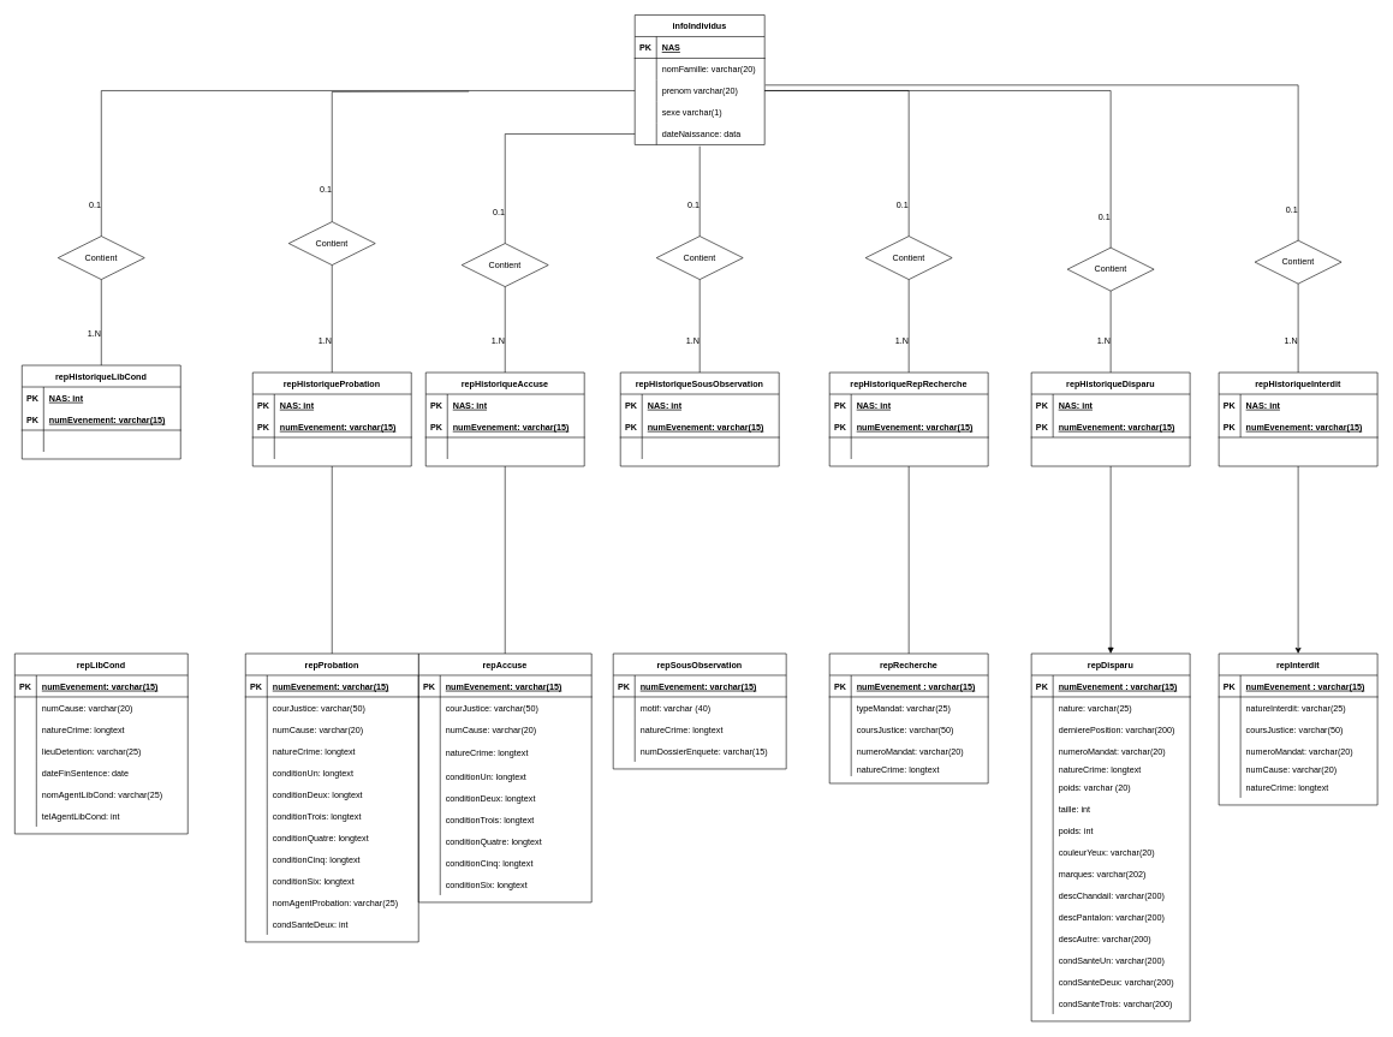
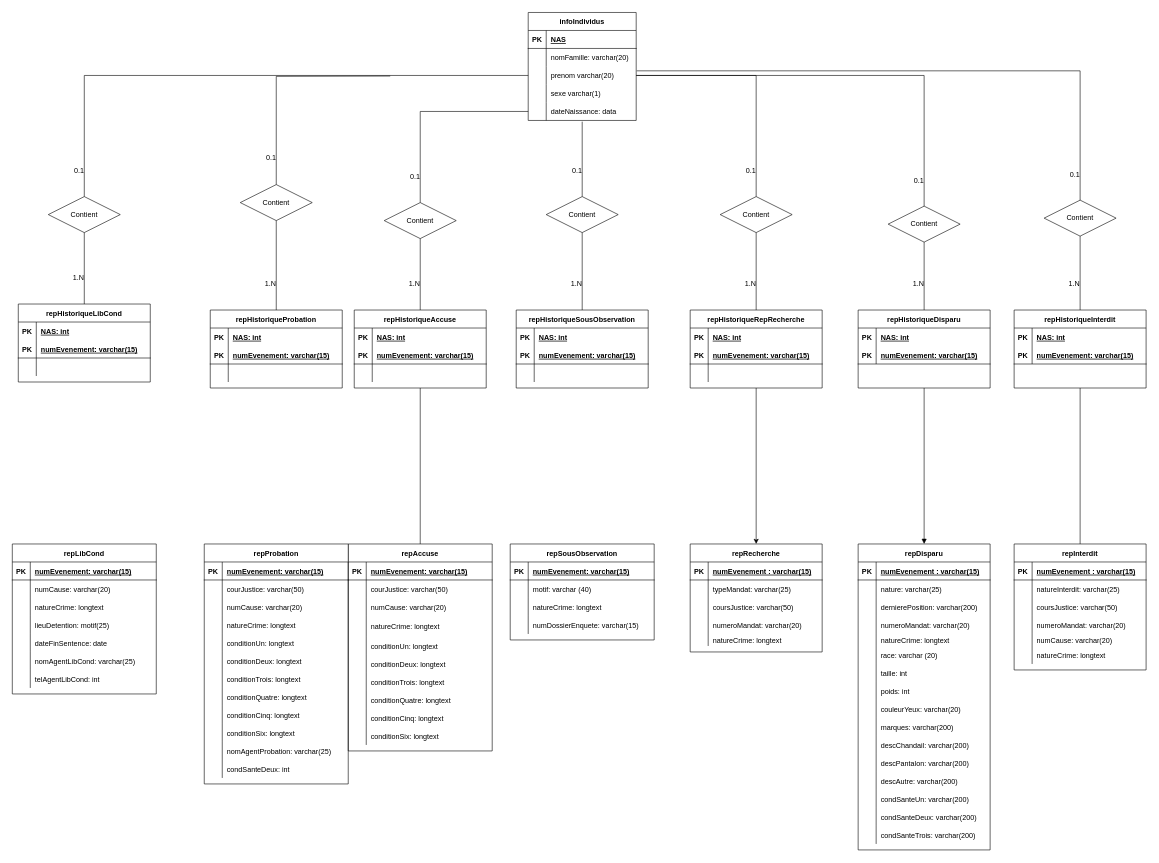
- <mxCell id="304" value="" style="endArrow=none;html=1;rounded=0;exitX=0.5;exitY=1;exitDx=0;exitDy=0;entryX=0.5;entryY=0;entryDx=0;entryDy=0;" edge="1" parent="1" source="108" target="118"><mxGeometry relative="1" as="geometry"><mxPoint x="380" y="816" as="sourcePoint" /><mxPoint x="540" y="816" as="targetPoint" /></mxGeometry></mxCell>
- <mxCell id="308" value="" style="endArrow=classic;html=1;rounded=0;exitX=0.5;exitY=1;exitDx=0;exitDy=0;entryX=0.5;entryY=0;entryDx=0;entryDy=0;" edge="1" parent="1" source="243" target="250"><mxGeometry relative="1" as="geometry"><mxPoint x="1710" y="826" as="sourcePoint" /><mxPoint x="1870" y="826" as="targetPoint" /></mxGeometry></mxCell>
+ <mxCell id="308" value="" style="endArrow=none;html=1;rounded=0;exitX=0.5;exitY=1;exitDx=0;exitDy=0;entryX=0.5;entryY=0;entryDx=0;entryDy=0;" edge="1" parent="1" source="243" target="250"><mxGeometry relative="1" as="geometry"><mxPoint x="1710" y="826" as="sourcePoint" /><mxPoint x="1870" y="826" as="targetPoint" /></mxGeometry></mxCell>
- <mxCell id="306" value="" style="endArrow=none;html=1;rounded=0;exitX=0.5;exitY=1;exitDx=0;exitDy=0;entryX=0.5;entryY=0;entryDx=0;entryDy=0;" edge="1" parent="1" source="18" target="28"><mxGeometry relative="1" as="geometry"><mxPoint x="1190" y="826" as="sourcePoint" /><mxPoint x="1350" y="826" as="targetPoint" /></mxGeometry></mxCell>
+ <mxCell id="306" value="" style="endArrow=classic;html=1;rounded=0;exitX=0.5;exitY=1;exitDx=0;exitDy=0;entryX=0.5;entryY=0;entryDx=0;entryDy=0;" edge="1" parent="1" source="18" target="28"><mxGeometry relative="1" as="geometry"><mxPoint x="1190" y="826" as="sourcePoint" /><mxPoint x="1350" y="826" as="targetPoint" /></mxGeometry></mxCell>
- <mxCell id="177" value="lieuDetention: varchar(25)" style="shape=partialRectangle;connectable=0;fillColor=none;top=0;left=0;bottom=0;right=0;align=left;spacingLeft=6;overflow=hidden;" vertex="1" parent="175"><mxGeometry x="30" width="210" height="30" as="geometry"><mxRectangle width="210" height="30" as="alternateBounds" /></mxGeometry></mxCell>
+ <mxCell id="177" value="lieuDetention: motif(25)" style="shape=partialRectangle;connectable=0;fillColor=none;top=0;left=0;bottom=0;right=0;align=left;spacingLeft=6;overflow=hidden;" vertex="1" parent="175"><mxGeometry x="30" width="210" height="30" as="geometry"><mxRectangle width="210" height="30" as="alternateBounds" /></mxGeometry></mxCell>
- <mxCell id="212" value="poids: varchar (20)" style="shape=partialRectangle;connectable=0;fillColor=none;top=0;left=0;bottom=0;right=0;align=left;spacingLeft=6;overflow=hidden;" vertex="1" parent="210"><mxGeometry x="30" width="190" height="30" as="geometry"><mxRectangle width="190" height="30" as="alternateBounds" /></mxGeometry></mxCell>
+ <mxCell id="212" value="race: varchar (20)" style="shape=partialRectangle;connectable=0;fillColor=none;top=0;left=0;bottom=0;right=0;align=left;spacingLeft=6;overflow=hidden;" vertex="1" parent="210"><mxGeometry x="30" width="190" height="30" as="geometry"><mxRectangle width="190" height="30" as="alternateBounds" /></mxGeometry></mxCell>
- <mxCell id="224" value="marques: varchar(202)" style="shape=partialRectangle;connectable=0;fillColor=none;top=0;left=0;bottom=0;right=0;align=left;spacingLeft=6;overflow=hidden;" vertex="1" parent="222"><mxGeometry x="30" width="190" height="30" as="geometry"><mxRectangle width="190" height="30" as="alternateBounds" /></mxGeometry></mxCell>
+ <mxCell id="224" value="marques: varchar(200)" style="shape=partialRectangle;connectable=0;fillColor=none;top=0;left=0;bottom=0;right=0;align=left;spacingLeft=6;overflow=hidden;" vertex="1" parent="222"><mxGeometry x="30" width="190" height="30" as="geometry"><mxRectangle width="190" height="30" as="alternateBounds" /></mxGeometry></mxCell>
